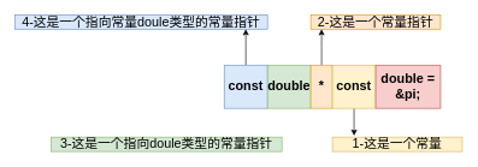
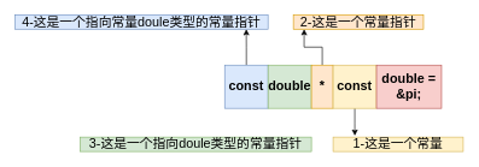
- <mxCell id="11" value="2-这是一个常量指针" style="text;html=1;strokeColor=#d79b00;fillColor=#ffe6cc;align=center;verticalAlign=middle;whiteSpace=wrap;rounded=0;fontSize=18;" vertex="1" parent="1"><mxGeometry x="430" y="20" width="180" height="20" as="geometry" /></mxCell>
+ <mxCell id="11" value="2-这是一个常量指针" style="text;html=1;strokeColor=#d79b00;fillColor=#ffe6cc;align=center;verticalAlign=middle;whiteSpace=wrap;rounded=0;fontSize=18;" vertex="1" parent="1"><mxGeometry x="405" y="20" width="180" height="20" as="geometry" /></mxCell>
- <mxCell id="12" value="3-这是一个指向doule类型的常量指针" style="text;html=1;strokeColor=#82b366;fillColor=#d5e8d4;align=center;verticalAlign=middle;whiteSpace=wrap;rounded=0;fontSize=18;" vertex="1" parent="1"><mxGeometry x="70" y="190" width="320" height="20" as="geometry" /></mxCell>
+ <mxCell id="12" value="3-这是一个指向doule类型的常量指针" style="text;html=1;strokeColor=#82b366;fillColor=#d5e8d4;align=center;verticalAlign=middle;whiteSpace=wrap;rounded=0;fontSize=18;" vertex="1" parent="1"><mxGeometry x="110" y="190" width="320" height="20" as="geometry" /></mxCell>
